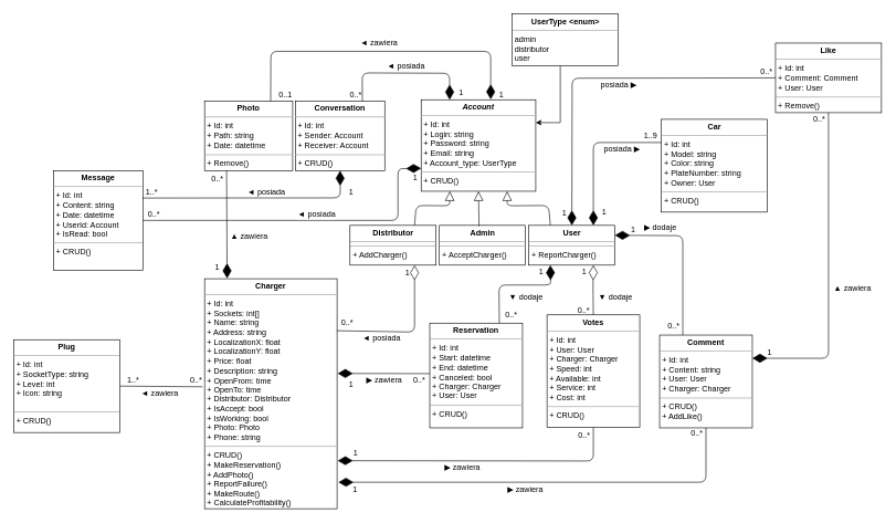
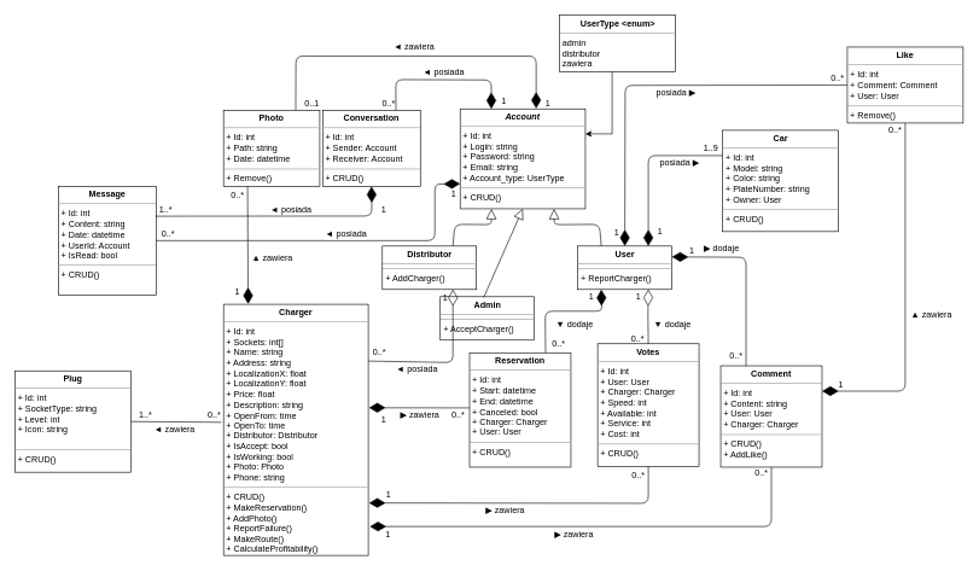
- <mxCell id="79" value="&lt;p style=&quot;margin: 0px ; margin-top: 4px ; text-align: center&quot;&gt;&lt;b&gt;UserType &amp;lt;enum&amp;gt;&lt;/b&gt;&lt;br&gt;&lt;/p&gt;&lt;hr size=&quot;1&quot;&gt;&lt;div&gt;&amp;nbsp;admin&lt;/div&gt;&lt;div&gt;&amp;nbsp;distributor&lt;br&gt;&amp;nbsp;user&lt;br&gt;&lt;/div&gt;&lt;hr size=&quot;1&quot;&gt;" style="verticalAlign=top;align=left;overflow=fill;fontSize=12;fontFamily=Helvetica;html=1;" parent="1" vertex="1"><mxGeometry x="772.5" y="20.5" width="160" height="78" as="geometry" /></mxCell>
+ <mxCell id="79" value="&lt;p style=&quot;margin: 0px ; margin-top: 4px ; text-align: center&quot;&gt;&lt;b&gt;UserType &amp;lt;enum&amp;gt;&lt;/b&gt;&lt;br&gt;&lt;/p&gt;&lt;hr size=&quot;1&quot;&gt;&lt;div&gt;&amp;nbsp;admin&lt;/div&gt;&lt;div&gt;&amp;nbsp;distributor&lt;br&gt;&amp;nbsp;zawiera&lt;br&gt;&lt;/div&gt;&lt;hr size=&quot;1&quot;&gt;" style="verticalAlign=top;align=left;overflow=fill;fontSize=12;fontFamily=Helvetica;html=1;" parent="1" vertex="1"><mxGeometry x="772.5" y="20.5" width="160" height="78" as="geometry" /></mxCell>
- <mxCell id="12" value="&lt;p style=&quot;margin: 0px ; margin-top: 4px ; text-align: center&quot;&gt;&lt;b&gt;Admin&lt;/b&gt;&lt;/p&gt;&lt;hr size=&quot;1&quot;&gt;&lt;hr size=&quot;1&quot;&gt;&lt;p style=&quot;margin: 0px ; margin-left: 4px&quot;&gt;+ AcceptCharger()&lt;/p&gt;" style="verticalAlign=top;align=left;overflow=fill;fontSize=12;fontFamily=Helvetica;html=1;" parent="1" vertex="1"><mxGeometry x="662.5" y="339.5" width="130" height="60" as="geometry" /></mxCell>
+ <mxCell id="12" value="&lt;p style=&quot;margin: 0px ; margin-top: 4px ; text-align: center&quot;&gt;&lt;b&gt;Admin&lt;/b&gt;&lt;/p&gt;&lt;hr size=&quot;1&quot;&gt;&lt;hr size=&quot;1&quot;&gt;&lt;p style=&quot;margin: 0px ; margin-left: 4px&quot;&gt;+ AcceptCharger()&lt;/p&gt;" style="verticalAlign=top;align=left;overflow=fill;fontSize=12;fontFamily=Helvetica;html=1;" parent="1" vertex="1"><mxGeometry x="607.5" y="409.5" width="130" height="60" as="geometry" /></mxCell>
